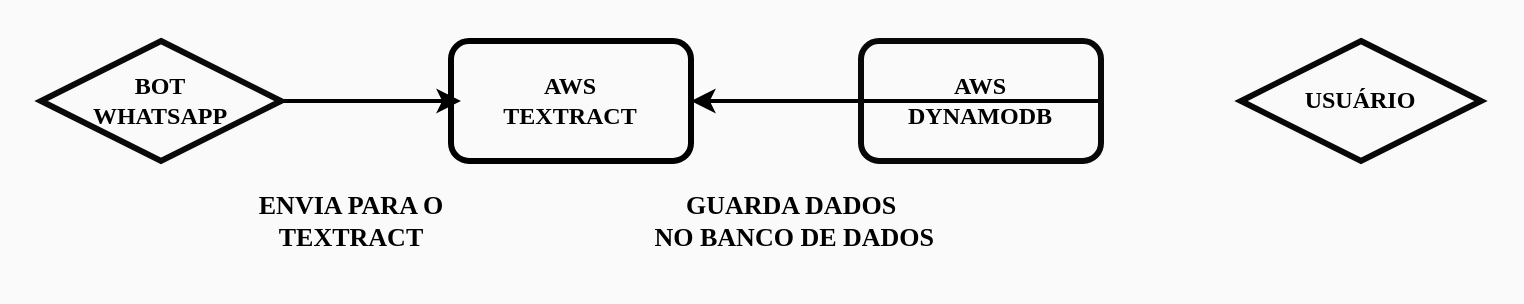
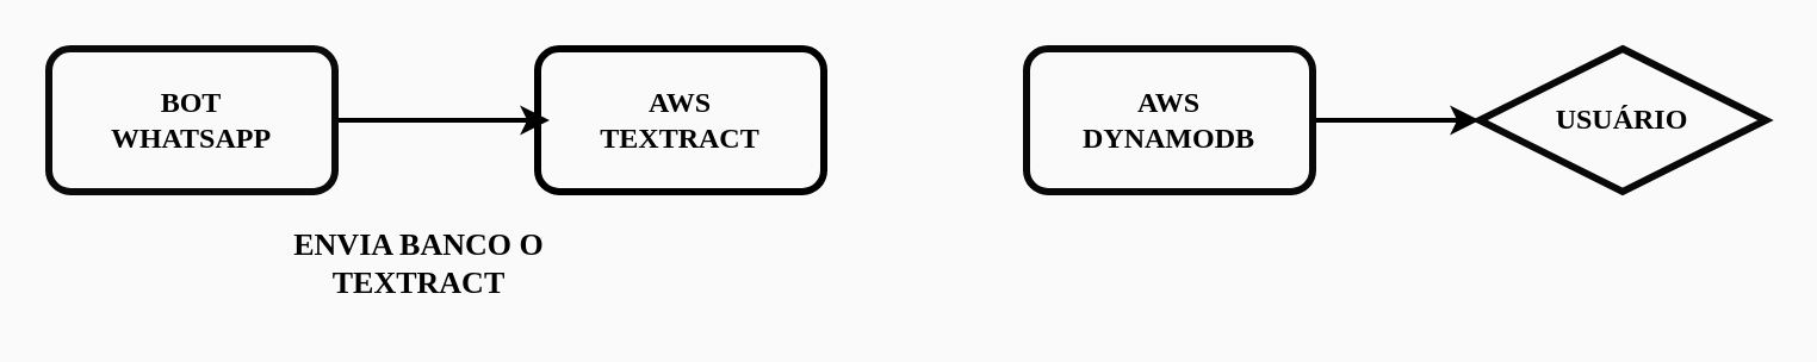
- <mxCell id="3" value="BOT&lt;br&gt;WHATSAPP" style="rhombus;whiteSpace=wrap;html=1;fontFamily=Comic Sans MS;fontColor=#000000;fillColor=none;strokeWidth=3;strokeColor=#0a0a0a;fontStyle=1;" parent="1" vertex="1"><mxGeometry x="20" y="20" width="120" height="60" as="geometry" /></mxCell>
+ <mxCell id="3" value="BOT&lt;br&gt;WHATSAPP" style="rounded=1;whiteSpace=wrap;html=1;fontFamily=Comic Sans MS;fontColor=#000000;fillColor=none;strokeWidth=3;strokeColor=#0a0a0a;fontStyle=1" parent="1" vertex="1"><mxGeometry x="20" y="20" width="120" height="60" as="geometry" /></mxCell>
- <mxCell id="4" style="edgeStyle=none;html=1;exitX=1;exitY=0.5;exitDx=0;exitDy=0;labelBackgroundColor=none;strokeColor=#000000;strokeWidth=2;fontFamily=Comic Sans MS;fontSize=13;fontColor=#000000;fillColor=none;" parent="1" source="5" target="6" edge="1"><mxGeometry relative="1" as="geometry" /></mxCell>
+ <mxCell id="4" style="edgeStyle=none;html=1;exitX=1;exitY=0.5;exitDx=0;exitDy=0;labelBackgroundColor=none;strokeColor=#000000;strokeWidth=2;fontFamily=Comic Sans MS;fontSize=13;fontColor=#000000;fillColor=none;" parent="1" source="5" target="9" edge="1"><mxGeometry relative="1" as="geometry" /></mxCell>
- <mxCell id="7" value="&lt;b&gt;ENVIA PARA O&lt;br&gt;TEXTRACT&lt;/b&gt;" style="text;html=1;align=center;verticalAlign=middle;resizable=0;points=[];autosize=1;strokeColor=none;fillColor=none;fontSize=13;fontFamily=Comic Sans MS;fontColor=#000000;" parent="1" vertex="1"><mxGeometry x="115" y="90" width="120" height="40" as="geometry" /></mxCell>
+ <mxCell id="7" value="&lt;b&gt;ENVIA BANCO O&lt;br&gt;TEXTRACT&lt;/b&gt;" style="text;html=1;align=center;verticalAlign=middle;resizable=0;points=[];autosize=1;strokeColor=none;fillColor=none;fontSize=13;fontFamily=Comic Sans MS;fontColor=#000000;" parent="1" vertex="1"><mxGeometry x="115" y="90" width="120" height="40" as="geometry" /></mxCell>
- <mxCell id="8" value="&lt;b&gt;GUARDA DADOS&lt;br&gt;&amp;nbsp;NO BANCO DE DADOS&lt;/b&gt;" style="text;html=1;align=center;verticalAlign=middle;resizable=0;points=[];autosize=1;strokeColor=none;fillColor=none;fontSize=13;fontFamily=Comic Sans MS;fontColor=#000000;" parent="1" vertex="1"><mxGeometry x="305" y="90" width="180" height="40" as="geometry" /></mxCell>
